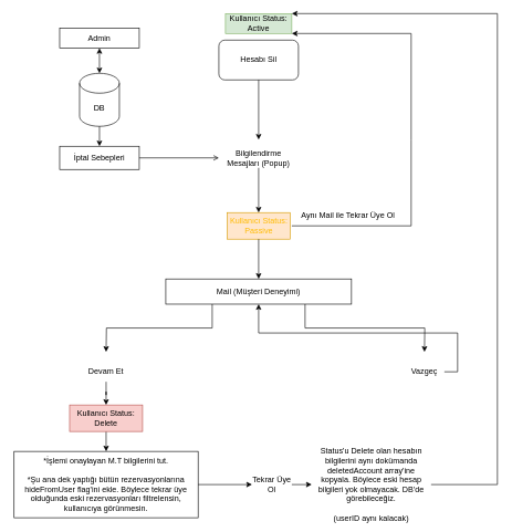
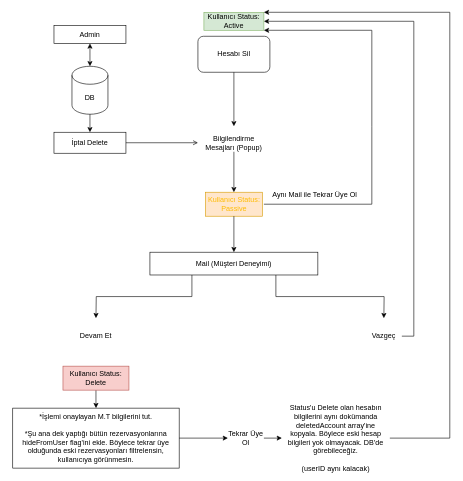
- <mxCell id="5" value="İptal Sebepleri" style="rounded=0;whiteSpace=wrap;html=1;" vertex="1" parent="1"><mxGeometry x="89" y="220" width="120" height="35" as="geometry" /></mxCell>
+ <mxCell id="5" value="İptal Delete" style="rounded=0;whiteSpace=wrap;html=1;" vertex="1" parent="1"><mxGeometry x="89" y="220" width="120" height="35" as="geometry" /></mxCell>
- <mxCell id="19" style="edgeStyle=orthogonalEdgeStyle;rounded=0;orthogonalLoop=1;jettySize=auto;html=1;exitX=1;exitY=0.5;exitDx=0;exitDy=0;" edge="1" parent="1" source="20" target="16"><mxGeometry relative="1" as="geometry" /></mxCell>
+ <mxCell id="19" style="edgeStyle=orthogonalEdgeStyle;rounded=0;orthogonalLoop=1;jettySize=auto;html=1;exitX=1;exitY=0.5;exitDx=0;exitDy=0;entryX=1;entryY=0.5;entryDx=0;entryDy=0;" edge="1" parent="1" source="20" target="21"><mxGeometry relative="1" as="geometry" /></mxCell>
- <mxCell id="17" style="edgeStyle=orthogonalEdgeStyle;rounded=0;orthogonalLoop=1;jettySize=auto;html=1;exitX=0.5;exitY=1;exitDx=0;exitDy=0;" edge="1" parent="1" source="18" target="23"><mxGeometry relative="1" as="geometry"><mxPoint x="159" y="620" as="targetPoint" /></mxGeometry></mxCell>
